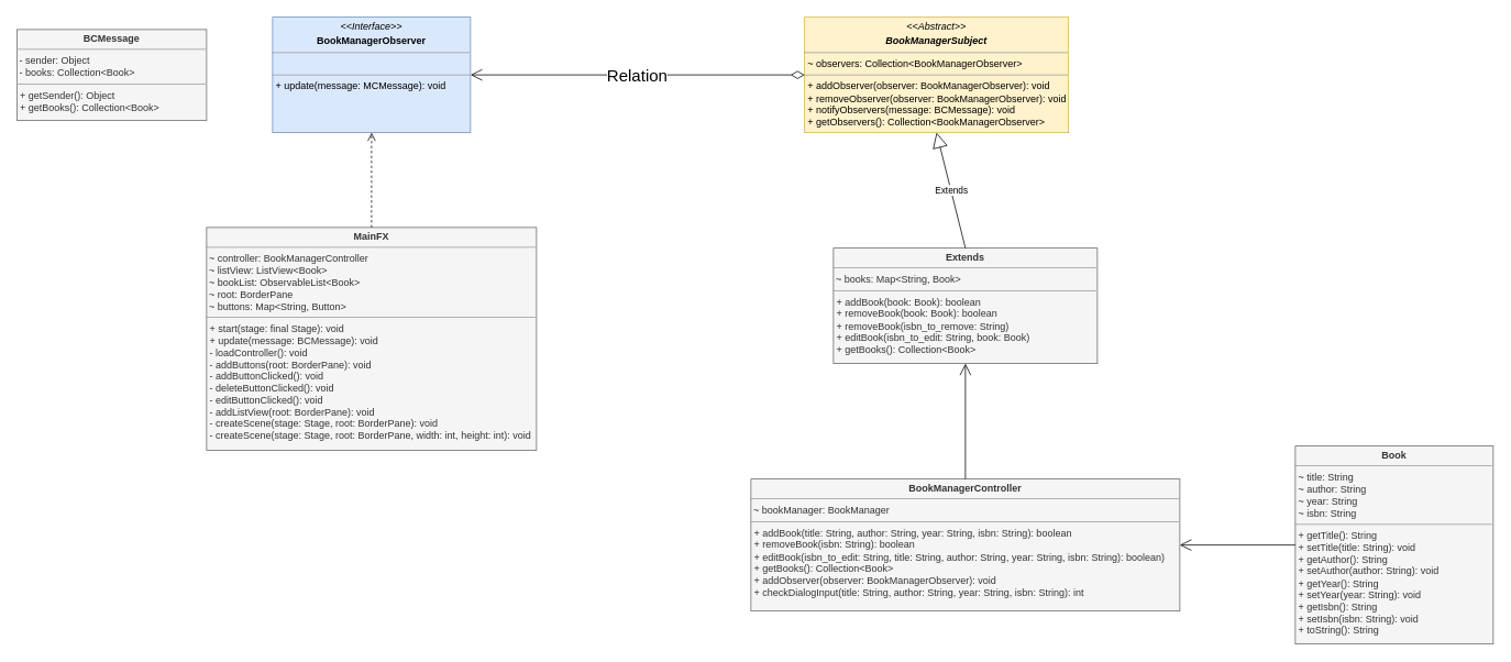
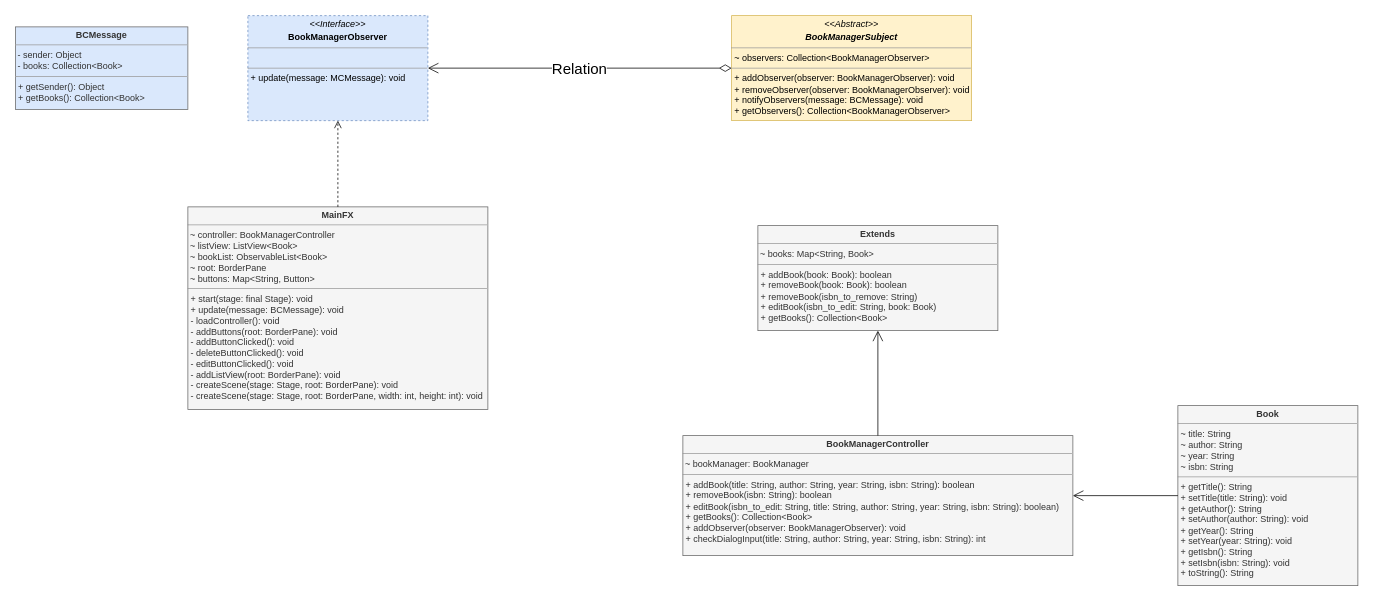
- <mxCell id="3" value="&lt;p style=&quot;margin:0px;margin-top:4px;text-align:center;&quot;&gt;&lt;b&gt;BCMessage&lt;/b&gt;&lt;/p&gt;&lt;hr size=&quot;1&quot;&gt;&lt;div&gt;&amp;nbsp;- sender: Object&lt;/div&gt;&lt;div&gt;&amp;nbsp;- books: Collection&amp;lt;Book&amp;gt;&lt;br&gt;&lt;/div&gt;&lt;hr size=&quot;1&quot;&gt;&lt;p style=&quot;margin:0px;margin-left:4px;&quot;&gt;+ getSender(): Object&lt;/p&gt;&lt;p style=&quot;margin:0px;margin-left:4px;&quot;&gt;+ getBooks(): Collection&amp;lt;Book&amp;gt;&lt;br&gt;&lt;/p&gt;" style="verticalAlign=top;align=left;overflow=fill;fontSize=12;fontFamily=Helvetica;html=1;fillColor=#f5f5f5;fontColor=#333333;strokeColor=#666666;" vertex="1" parent="1"><mxGeometry x="20" y="35" width="230" height="110" as="geometry" /></mxCell>
+ <mxCell id="3" value="&lt;p style=&quot;margin:0px;margin-top:4px;text-align:center;&quot;&gt;&lt;b&gt;BCMessage&lt;/b&gt;&lt;/p&gt;&lt;hr size=&quot;1&quot;&gt;&lt;div&gt;&amp;nbsp;- sender: Object&lt;/div&gt;&lt;div&gt;&amp;nbsp;- books: Collection&amp;lt;Book&amp;gt;&lt;br&gt;&lt;/div&gt;&lt;hr size=&quot;1&quot;&gt;&lt;p style=&quot;margin:0px;margin-left:4px;&quot;&gt;+ getSender(): Object&lt;/p&gt;&lt;p style=&quot;margin:0px;margin-left:4px;&quot;&gt;+ getBooks(): Collection&amp;lt;Book&amp;gt;&lt;br&gt;&lt;/p&gt;" style="verticalAlign=top;align=left;overflow=fill;fontSize=12;fontFamily=Helvetica;html=1;fillColor=#dae8fc;fontColor=#333333;strokeColor=#666666;" vertex="1" parent="1"><mxGeometry x="20" y="35" width="230" height="110" as="geometry" /></mxCell>
- <mxCell id="5" value="&lt;p style=&quot;margin:0px;margin-top:4px;text-align:center;&quot;&gt;&lt;i&gt;&amp;lt;&amp;lt;Interface&amp;gt;&amp;gt;&lt;/i&gt;&lt;/p&gt;&lt;p style=&quot;margin:0px;margin-top:4px;text-align:center;&quot;&gt;&lt;b&gt;BookManagerObserver&lt;/b&gt;&lt;br&gt;&lt;/p&gt;&lt;hr size=&quot;1&quot;&gt;&lt;p style=&quot;margin:0px;margin-left:4px;&quot;&gt;&lt;br&gt;&lt;/p&gt;&lt;hr size=&quot;1&quot;&gt;&lt;p style=&quot;margin:0px;margin-left:4px;&quot;&gt;+ update(message: MCMessage): void&lt;br&gt;&lt;/p&gt;" style="verticalAlign=top;align=left;overflow=fill;fontSize=12;fontFamily=Helvetica;html=1;fillColor=#dae8fc;strokeColor=#6c8ebf;" vertex="1" parent="1"><mxGeometry x="330" y="20" width="240" height="140" as="geometry" /></mxCell>
+ <mxCell id="5" value="&lt;p style=&quot;margin:0px;margin-top:4px;text-align:center;&quot;&gt;&lt;i&gt;&amp;lt;&amp;lt;Interface&amp;gt;&amp;gt;&lt;/i&gt;&lt;/p&gt;&lt;p style=&quot;margin:0px;margin-top:4px;text-align:center;&quot;&gt;&lt;b&gt;BookManagerObserver&lt;/b&gt;&lt;br&gt;&lt;/p&gt;&lt;hr size=&quot;1&quot;&gt;&lt;p style=&quot;margin:0px;margin-left:4px;&quot;&gt;&lt;br&gt;&lt;/p&gt;&lt;hr size=&quot;1&quot;&gt;&lt;p style=&quot;margin:0px;margin-left:4px;&quot;&gt;+ update(message: MCMessage): void&lt;br&gt;&lt;/p&gt;" style="verticalAlign=top;align=left;overflow=fill;fontSize=12;fontFamily=Helvetica;html=1;fillColor=#dae8fc;strokeColor=#6c8ebf;dashed=1;" vertex="1" parent="1"><mxGeometry x="330" y="20" width="240" height="140" as="geometry" /></mxCell>
- <mxCell id="9" value="Extends" style="endArrow=block;endSize=16;endFill=0;html=1;rounded=0;exitX=0.5;exitY=0;exitDx=0;exitDy=0;entryX=0.5;entryY=1;entryDx=0;entryDy=0;" edge="1" parent="1" source="8" target="7"><mxGeometry width="160" relative="1" as="geometry"><mxPoint x="950" y="-10" as="sourcePoint" /><mxPoint x="1540" y="-50" as="targetPoint" /></mxGeometry></mxCell>
